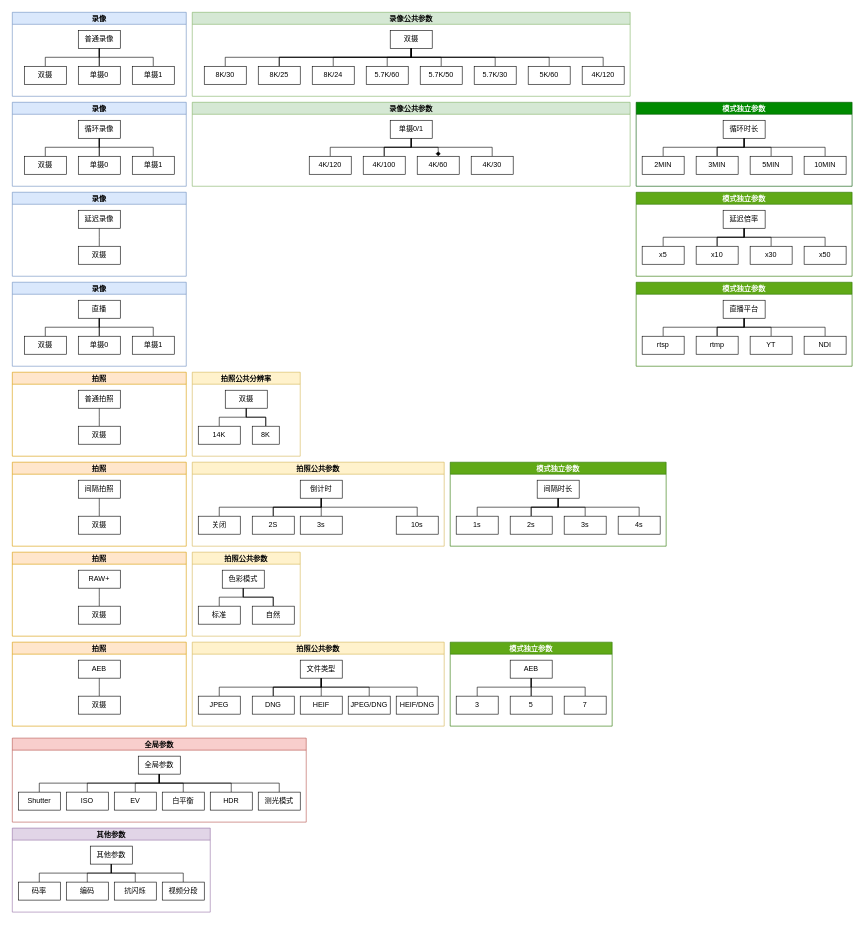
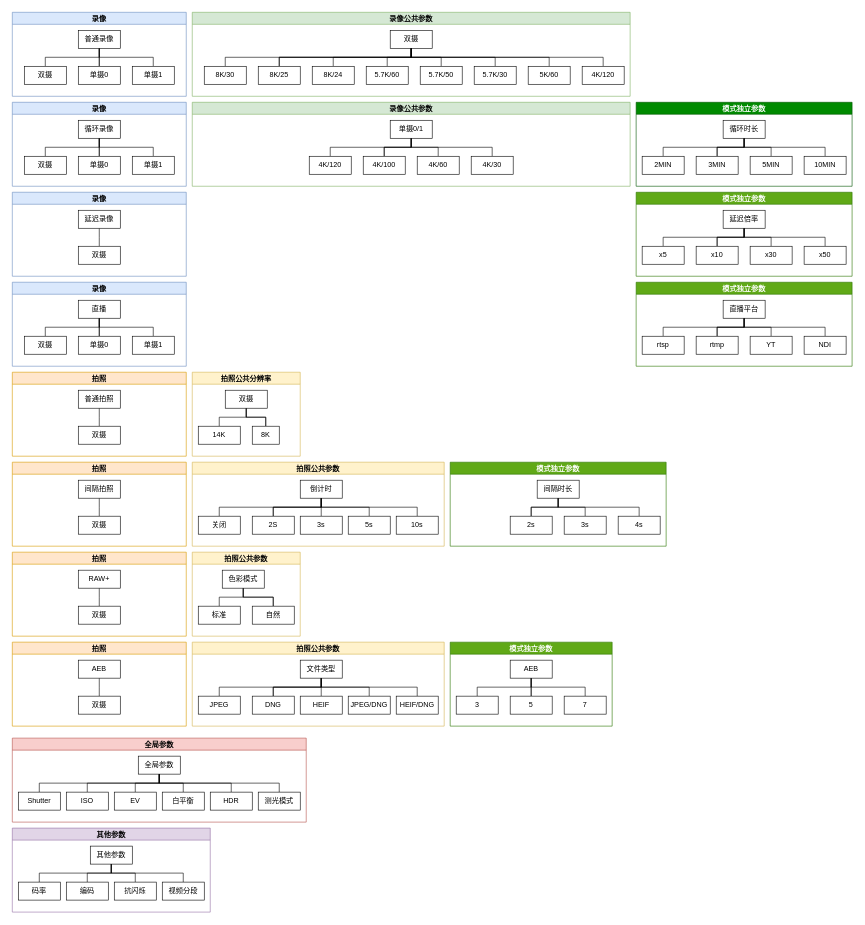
- <mxCell id="75" value="" style="edgeStyle=elbowEdgeStyle;rounded=0;orthogonalLoop=1;jettySize=auto;html=1;elbow=vertical;startArrow=none;endArrow=diamond;" edge="1" parent="68" source="71" target="76"><mxGeometry relative="1" as="geometry" /></mxCell>
+ <mxCell id="75" value="" style="edgeStyle=elbowEdgeStyle;rounded=0;orthogonalLoop=1;jettySize=auto;html=1;elbow=vertical;startArrow=none;endArrow=none;" edge="1" parent="68" source="71" target="76"><mxGeometry relative="1" as="geometry" /></mxCell>
- <mxCell id="133" value="" style="edgeStyle=elbowEdgeStyle;elbow=vertical;sourcePerimeterSpacing=0;targetPerimeterSpacing=0;startArrow=none;endArrow=none;rounded=0;curved=0;" edge="1" parent="132" source="135" target="136"><mxGeometry relative="1" as="geometry" /></mxCell>
+ <mxCell id="152" value="" style="edgeStyle=elbowEdgeStyle;rounded=0;orthogonalLoop=1;jettySize=auto;html=1;elbow=vertical;startArrow=none;endArrow=none;" edge="1" source="146" target="153" parent="143"><mxGeometry relative="1" as="geometry" /></mxCell>
+ <mxCell id="153" value="5s" style="whiteSpace=wrap;html=1;align=center;treeFolding=1;treeMoving=1;newEdgeStyle={&quot;edgeStyle&quot;:&quot;elbowEdgeStyle&quot;,&quot;startArrow&quot;:&quot;none&quot;,&quot;endArrow&quot;:&quot;none&quot;};" vertex="1" parent="143"><mxGeometry x="260" y="90" width="70" height="30" as="geometry" /></mxCell>
- <mxCell id="136" value="1s" style="whiteSpace=wrap;html=1;align=center;verticalAlign=middle;treeFolding=1;treeMoving=1;newEdgeStyle={&quot;edgeStyle&quot;:&quot;elbowEdgeStyle&quot;,&quot;startArrow&quot;:&quot;none&quot;,&quot;endArrow&quot;:&quot;none&quot;};" vertex="1" parent="132"><mxGeometry x="10" y="90" width="70" height="30" as="geometry" /></mxCell>
